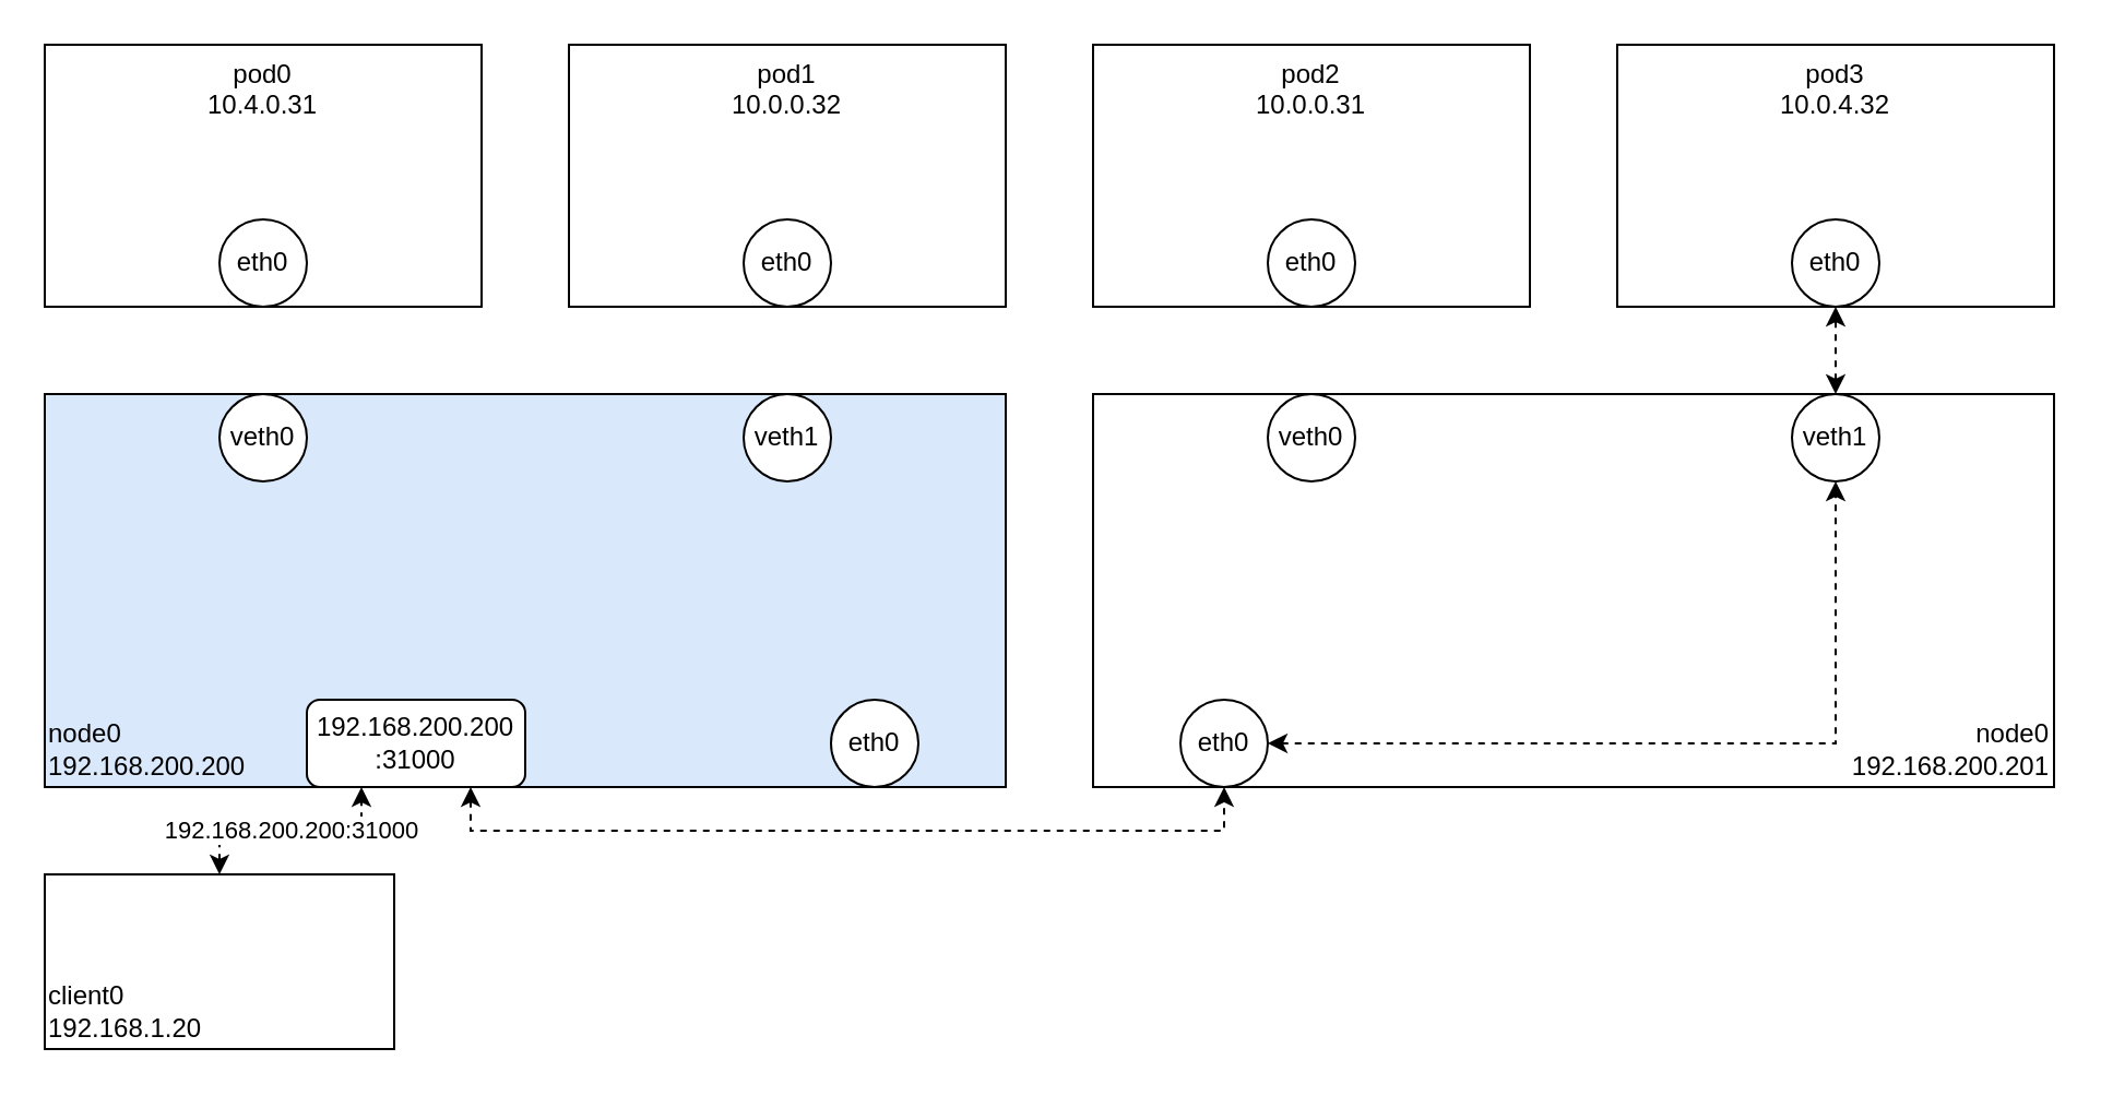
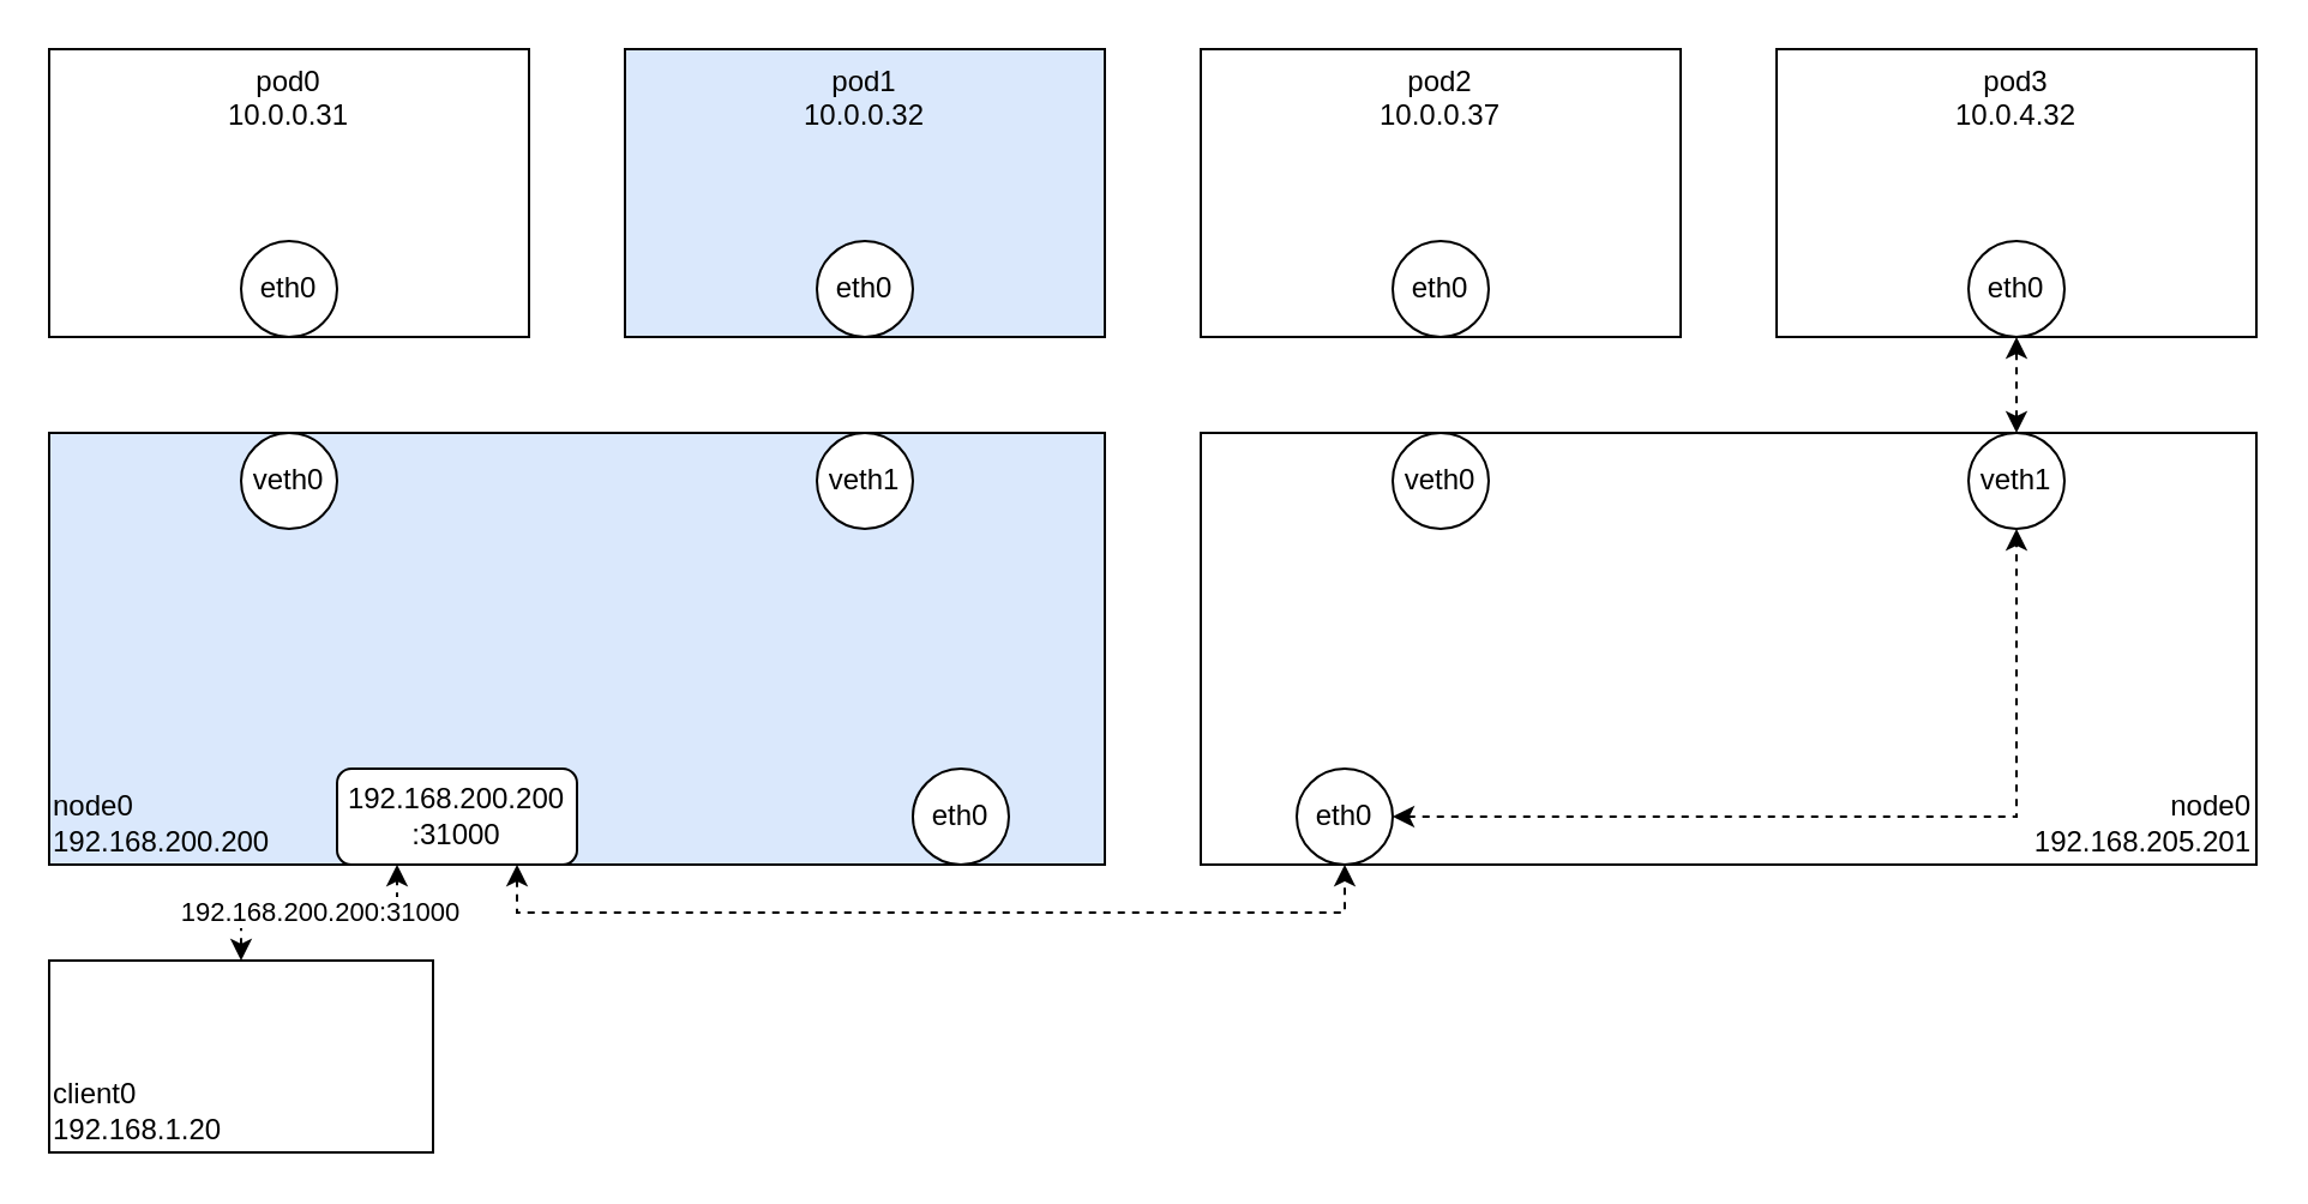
- <mxCell id="3" value="pod0&lt;br&gt;10.4.0.31" style="rounded=0;whiteSpace=wrap;html=1;verticalAlign=top;labelPosition=center;verticalLabelPosition=middle;align=center;" parent="1" vertex="1"><mxGeometry x="20" y="20" width="200" height="120" as="geometry" /></mxCell>
+ <mxCell id="3" value="pod0&lt;br&gt;10.0.0.31" style="rounded=0;whiteSpace=wrap;html=1;verticalAlign=top;labelPosition=center;verticalLabelPosition=middle;align=center;" parent="1" vertex="1"><mxGeometry x="20" y="20" width="200" height="120" as="geometry" /></mxCell>
- <mxCell id="10" value="pod2&lt;br&gt;10.0.0.31" style="rounded=0;whiteSpace=wrap;html=1;verticalAlign=top;labelPosition=center;verticalLabelPosition=middle;align=center;" parent="1" vertex="1"><mxGeometry x="500" y="20" width="200" height="120" as="geometry" /></mxCell>
+ <mxCell id="10" value="pod2&lt;br&gt;10.0.0.37" style="rounded=0;whiteSpace=wrap;html=1;verticalAlign=top;labelPosition=center;verticalLabelPosition=middle;align=center;" parent="1" vertex="1"><mxGeometry x="500" y="20" width="200" height="120" as="geometry" /></mxCell>
- <mxCell id="2" value="pod1&lt;br&gt;10.0.0.32" style="rounded=0;whiteSpace=wrap;html=1;verticalAlign=top;labelPosition=center;verticalLabelPosition=middle;align=center;" parent="1" vertex="1"><mxGeometry x="260" y="20" width="200" height="120" as="geometry" /></mxCell>
+ <mxCell id="2" value="pod1&lt;br&gt;10.0.0.32" style="rounded=0;whiteSpace=wrap;html=1;verticalAlign=top;labelPosition=center;verticalLabelPosition=middle;align=center;fillColor=#dae8fc;" parent="1" vertex="1"><mxGeometry x="260" y="20" width="200" height="120" as="geometry" /></mxCell>
- <mxCell id="11" value="node0&lt;br&gt;192.168.200.201" style="rounded=0;whiteSpace=wrap;html=1;align=right;verticalAlign=bottom;" parent="1" vertex="1"><mxGeometry x="500" y="180" width="440" height="180" as="geometry" /></mxCell>
+ <mxCell id="11" value="node0&lt;br&gt;192.168.205.201" style="rounded=0;whiteSpace=wrap;html=1;align=right;verticalAlign=bottom;" parent="1" vertex="1"><mxGeometry x="500" y="180" width="440" height="180" as="geometry" /></mxCell>
